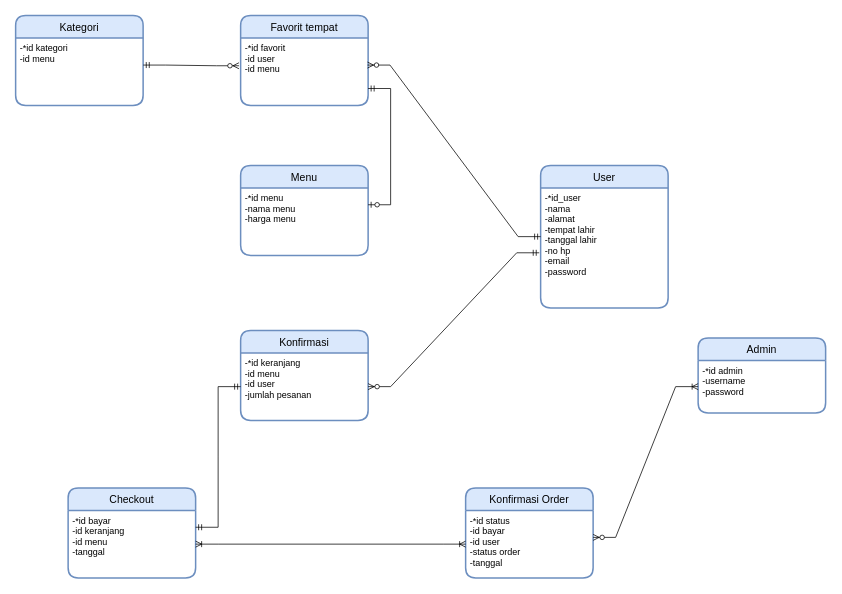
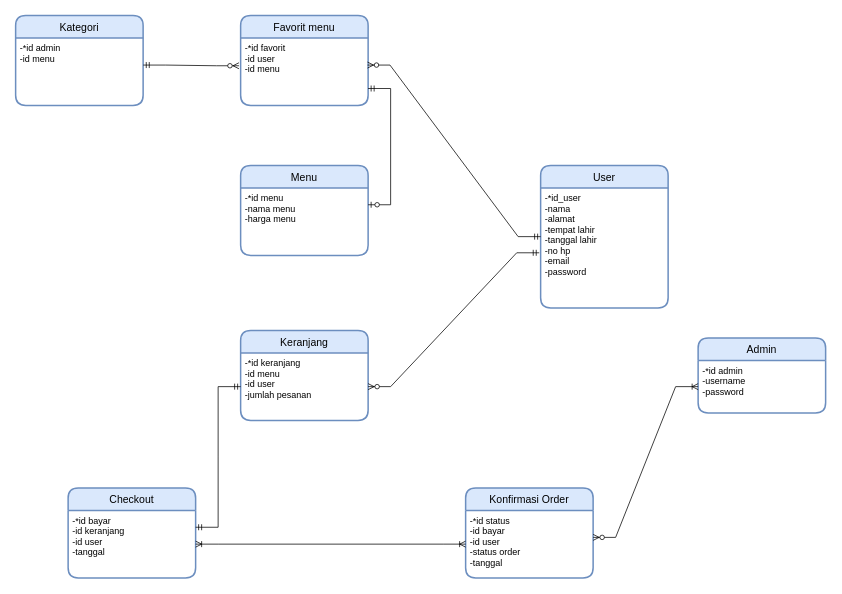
- <mxCell id="10" value="Favorit tempat" style="swimlane;childLayout=stackLayout;horizontal=1;startSize=30;horizontalStack=0;rounded=1;fontSize=14;fontStyle=0;strokeWidth=2;resizeParent=0;resizeLast=1;shadow=0;dashed=0;align=center;fillColor=#dae8fc;strokeColor=#6c8ebf;" parent="1" vertex="1"><mxGeometry x="320" y="20" width="170" height="120" as="geometry" /></mxCell>
+ <mxCell id="10" value="Favorit menu" style="swimlane;childLayout=stackLayout;horizontal=1;startSize=30;horizontalStack=0;rounded=1;fontSize=14;fontStyle=0;strokeWidth=2;resizeParent=0;resizeLast=1;shadow=0;dashed=0;align=center;fillColor=#dae8fc;strokeColor=#6c8ebf;" parent="1" vertex="1"><mxGeometry x="320" y="20" width="170" height="120" as="geometry" /></mxCell>
- <mxCell id="9" value="-*id kategori&#10;-id menu" style="align=left;strokeColor=none;fillColor=none;spacingLeft=4;fontSize=12;verticalAlign=top;resizable=0;rotatable=0;part=1;" parent="8" vertex="1"><mxGeometry y="30" width="170" height="90" as="geometry" /></mxCell>
+ <mxCell id="9" value="-*id admin&#10;-id menu" style="align=left;strokeColor=none;fillColor=none;spacingLeft=4;fontSize=12;verticalAlign=top;resizable=0;rotatable=0;part=1;" parent="8" vertex="1"><mxGeometry y="30" width="170" height="90" as="geometry" /></mxCell>
- <mxCell id="12" value="Konfirmasi" style="swimlane;childLayout=stackLayout;horizontal=1;startSize=30;horizontalStack=0;rounded=1;fontSize=14;fontStyle=0;strokeWidth=2;resizeParent=0;resizeLast=1;shadow=0;dashed=0;align=center;fillColor=#dae8fc;strokeColor=#6c8ebf;" parent="1" vertex="1"><mxGeometry x="320" y="440" width="170" height="120" as="geometry" /></mxCell>
+ <mxCell id="12" value="Keranjang" style="swimlane;childLayout=stackLayout;horizontal=1;startSize=30;horizontalStack=0;rounded=1;fontSize=14;fontStyle=0;strokeWidth=2;resizeParent=0;resizeLast=1;shadow=0;dashed=0;align=center;fillColor=#dae8fc;strokeColor=#6c8ebf;" parent="1" vertex="1"><mxGeometry x="320" y="440" width="170" height="120" as="geometry" /></mxCell>
- <mxCell id="15" value="-*id bayar&#10;-id keranjang&#10;-id menu&#10;-tanggal" style="align=left;strokeColor=none;fillColor=none;spacingLeft=4;fontSize=12;verticalAlign=top;resizable=0;rotatable=0;part=1;" parent="14" vertex="1"><mxGeometry y="30" width="170" height="90" as="geometry" /></mxCell>
+ <mxCell id="15" value="-*id bayar&#10;-id keranjang&#10;-id user&#10;-tanggal" style="align=left;strokeColor=none;fillColor=none;spacingLeft=4;fontSize=12;verticalAlign=top;resizable=0;rotatable=0;part=1;" parent="14" vertex="1"><mxGeometry y="30" width="170" height="90" as="geometry" /></mxCell>
